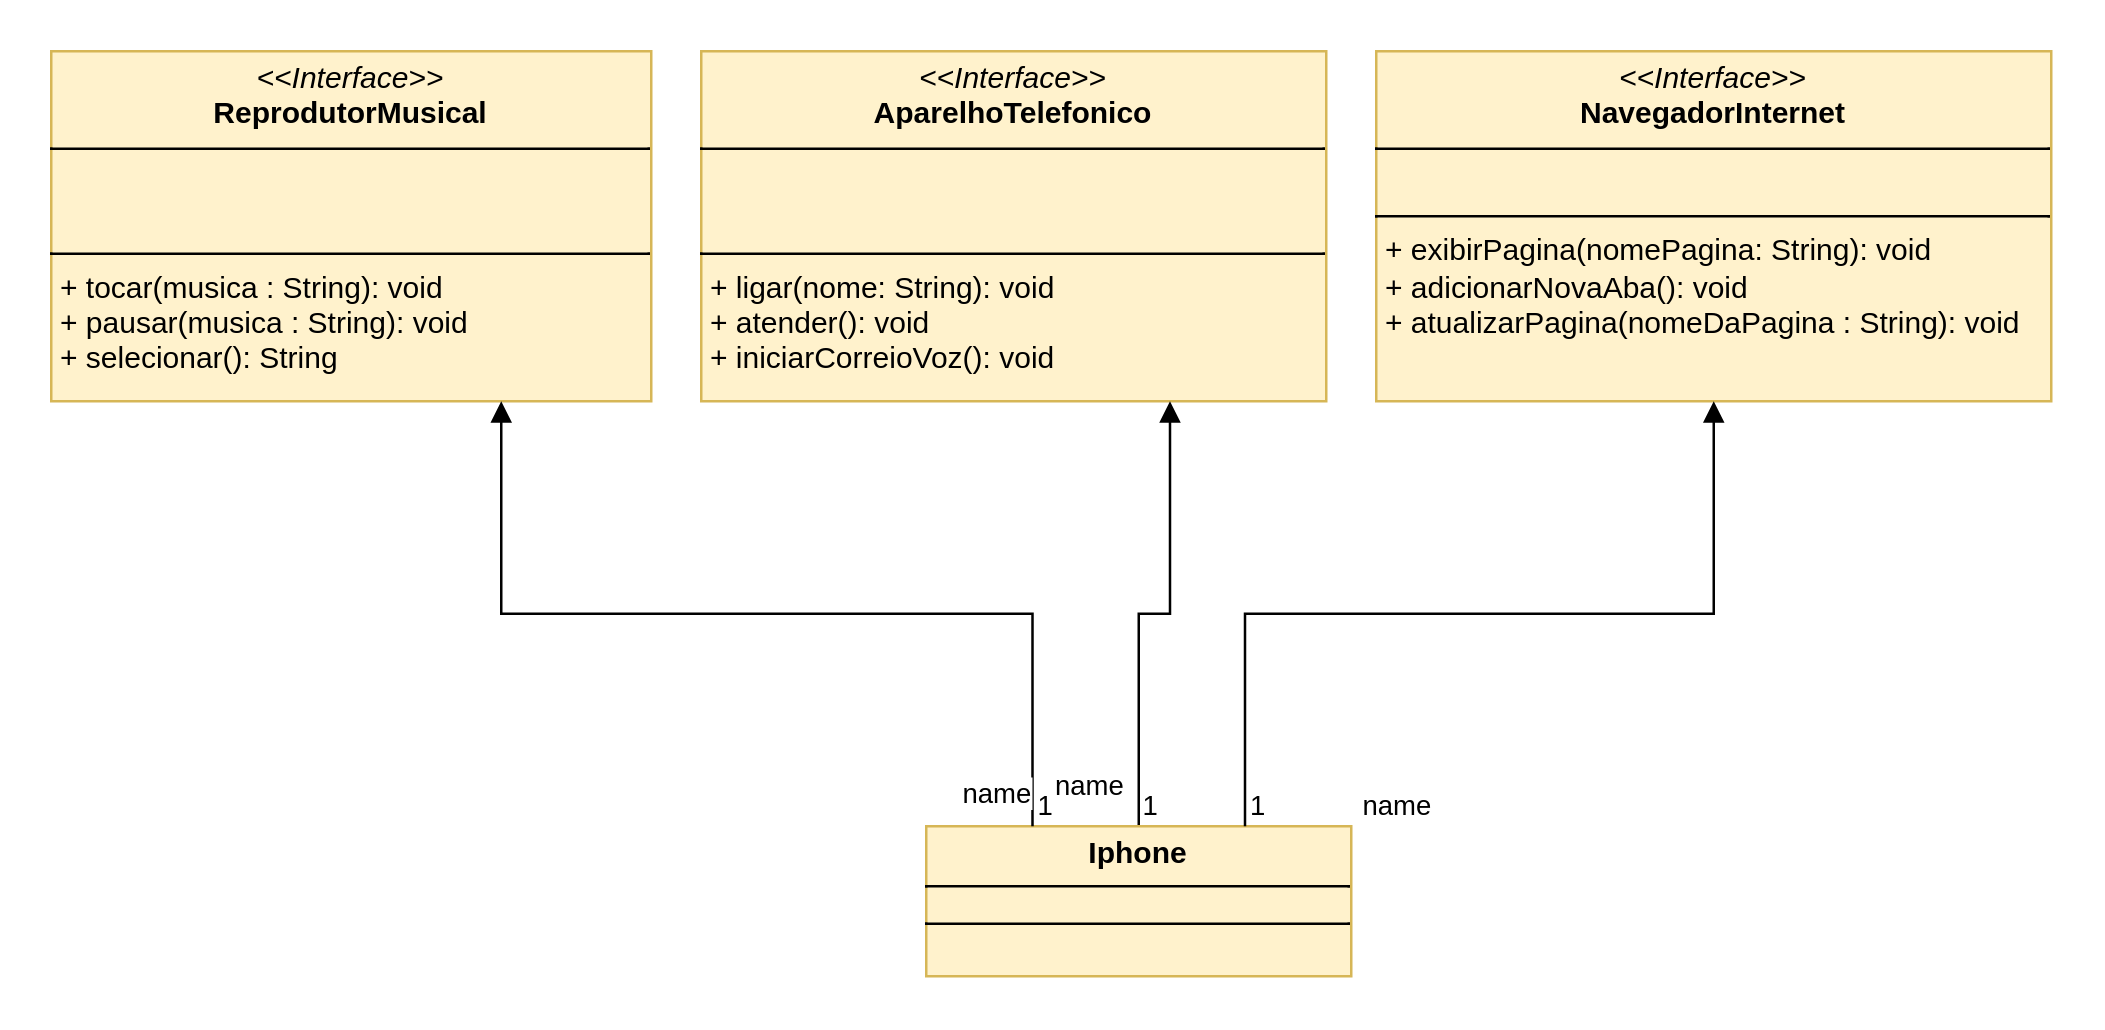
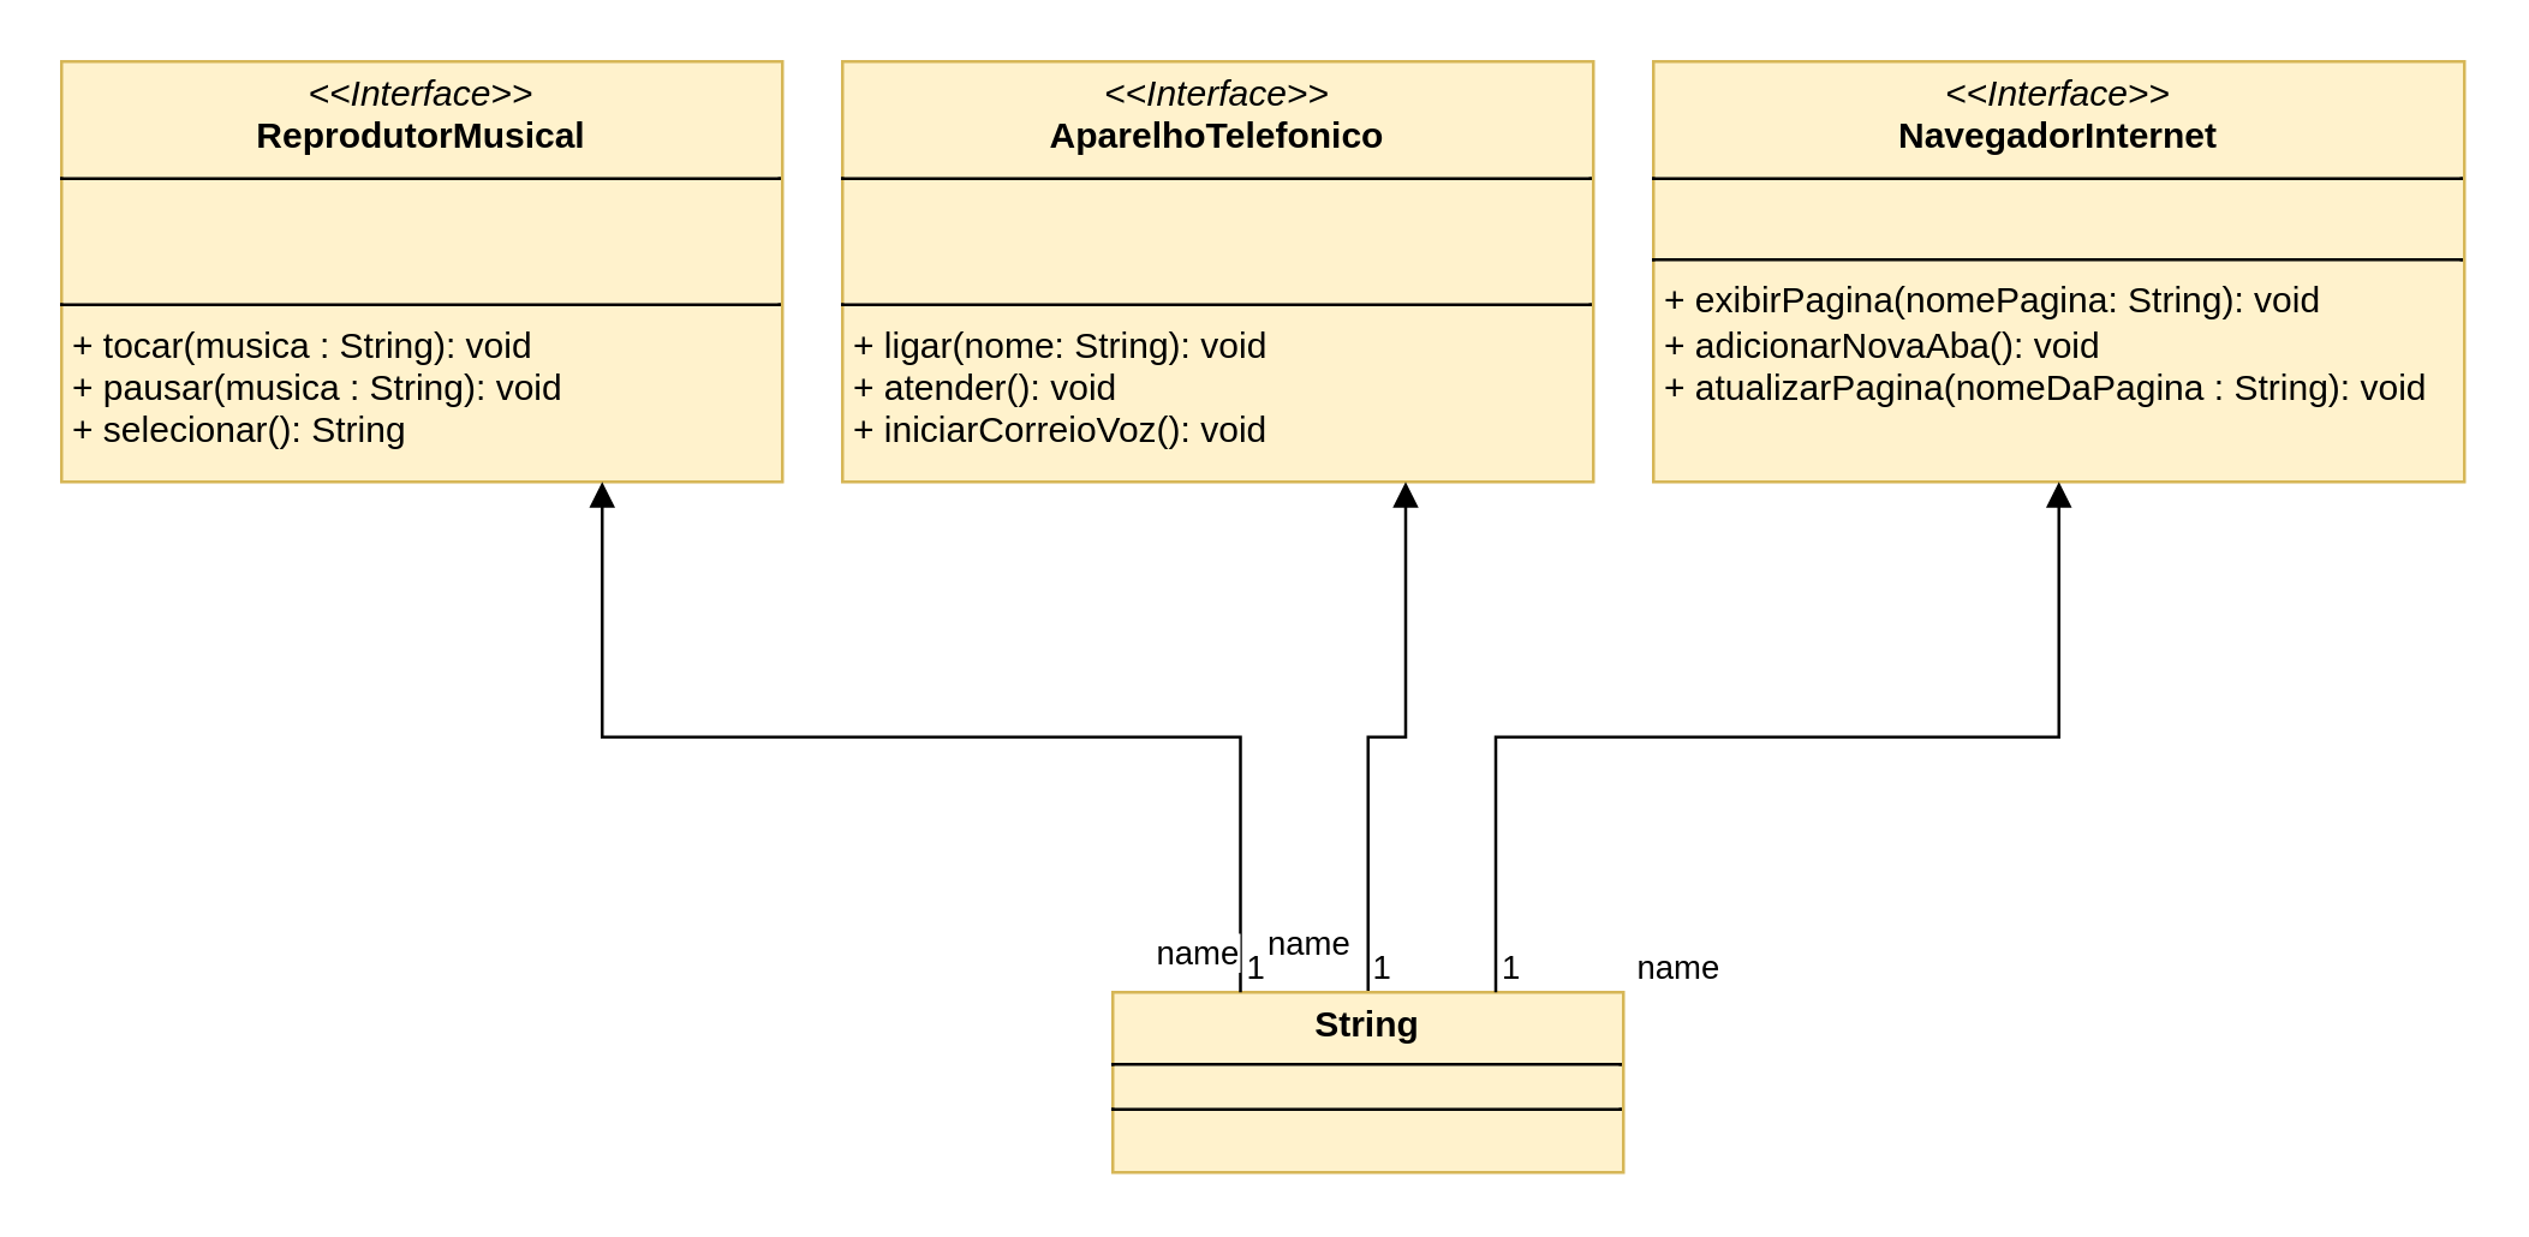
- <mxCell id="7" value="&lt;p style=&quot;margin:0px;margin-top:4px;text-align:center;&quot;&gt;&lt;b&gt;Iphone&lt;/b&gt;&lt;/p&gt;&lt;hr size=&quot;1&quot; style=&quot;border-style:solid;&quot;&gt;&lt;div style=&quot;height:2px;&quot;&gt;&lt;/div&gt;&lt;hr size=&quot;1&quot; style=&quot;border-style:solid;&quot;&gt;&lt;div style=&quot;height:2px;&quot;&gt;&lt;/div&gt;" style="verticalAlign=top;align=left;overflow=fill;html=1;whiteSpace=wrap;fillColor=#fff2cc;strokeColor=#d6b656;" parent="1" vertex="1"><mxGeometry x="370" y="330" width="170" height="60" as="geometry" /></mxCell>
+ <mxCell id="7" value="&lt;p style=&quot;margin:0px;margin-top:4px;text-align:center;&quot;&gt;&lt;b&gt;String&lt;/b&gt;&lt;/p&gt;&lt;hr size=&quot;1&quot; style=&quot;border-style:solid;&quot;&gt;&lt;div style=&quot;height:2px;&quot;&gt;&lt;/div&gt;&lt;hr size=&quot;1&quot; style=&quot;border-style:solid;&quot;&gt;&lt;div style=&quot;height:2px;&quot;&gt;&lt;/div&gt;" style="verticalAlign=top;align=left;overflow=fill;html=1;whiteSpace=wrap;fillColor=#fff2cc;strokeColor=#d6b656;" parent="1" vertex="1"><mxGeometry x="370" y="330" width="170" height="60" as="geometry" /></mxCell>
